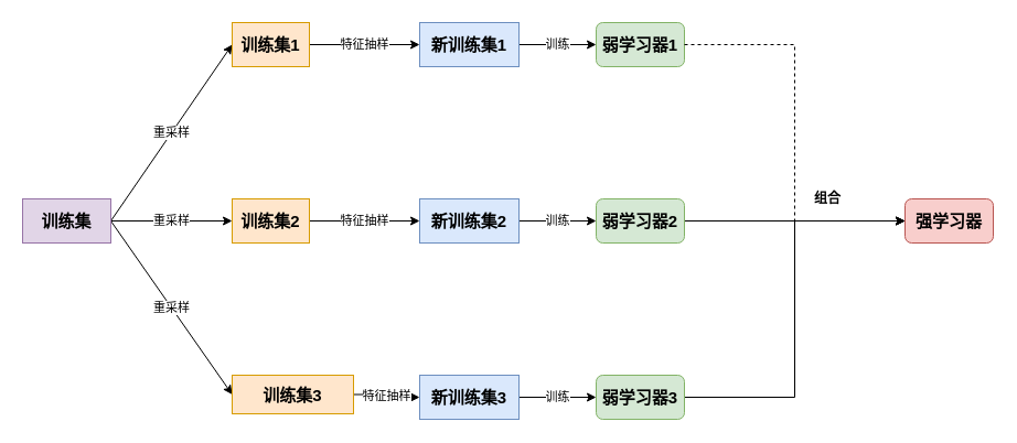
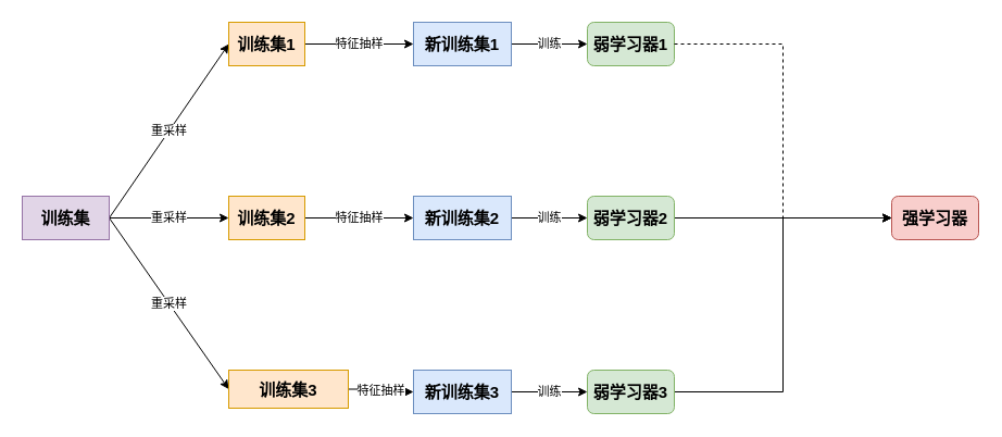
- <mxCell id="19" value="组合" style="text;html=1;strokeColor=none;fillColor=none;align=center;verticalAlign=middle;whiteSpace=wrap;rounded=0;fontStyle=1" parent="1" vertex="1"><mxGeometry x="730" y="170" width="40" height="20" as="geometry" /></mxCell>
